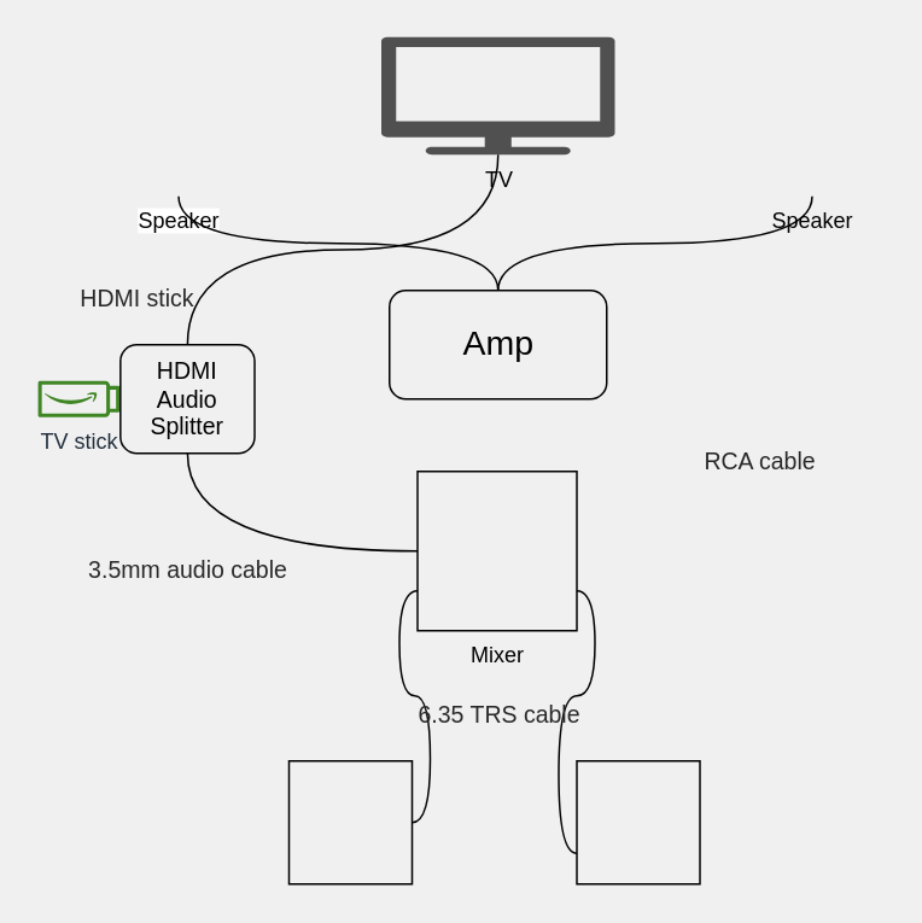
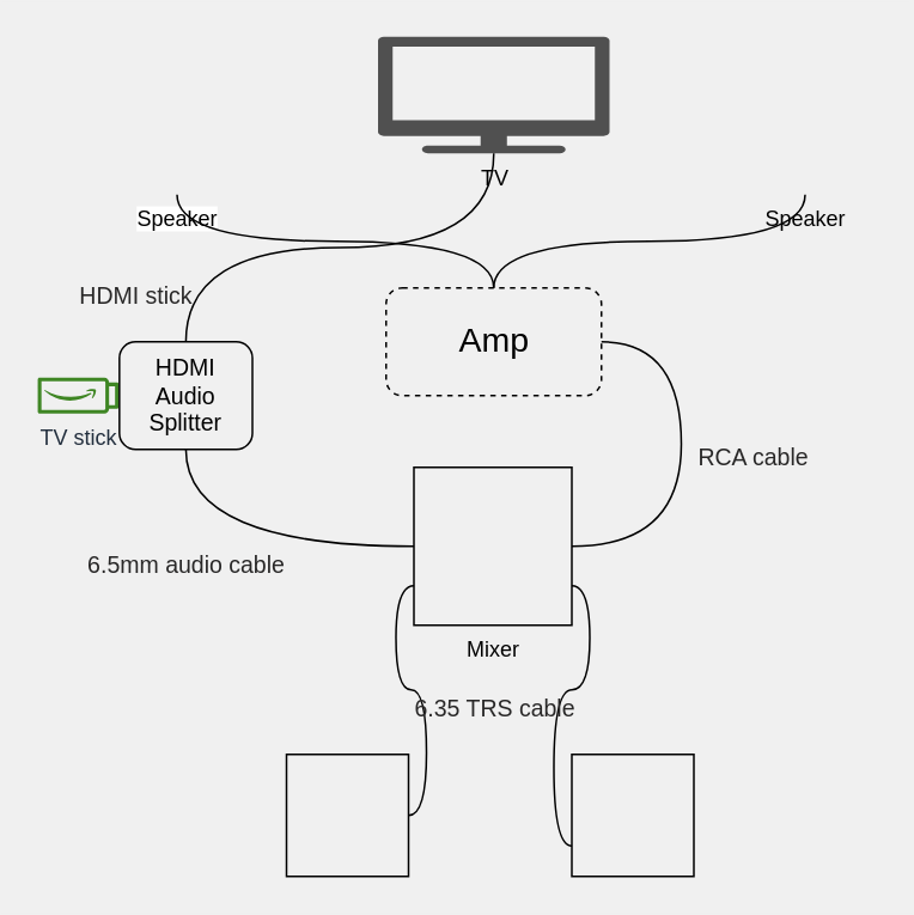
- <mxCell id="6" value="&lt;font style=&quot;font-size: 19px&quot;&gt;Amp&lt;/font&gt;" style="rounded=1;whiteSpace=wrap;html=1;labelBackgroundColor=none;fillColor=none;" parent="1" vertex="1"><mxGeometry x="214.5" y="160" width="120" height="60" as="geometry" /></mxCell>
+ <mxCell id="6" value="&lt;font style=&quot;font-size: 19px&quot;&gt;Amp&lt;/font&gt;" style="rounded=1;whiteSpace=wrap;html=1;labelBackgroundColor=none;fillColor=none;dashed=1;" parent="1" vertex="1"><mxGeometry x="214.5" y="160" width="120" height="60" as="geometry" /></mxCell>
+ <mxCell id="12" value="" style="endArrow=none;html=1;rounded=0;fontSize=19;curved=1;edgeStyle=orthogonalEdgeStyle;entryX=1;entryY=0.5;entryDx=0;entryDy=0;exitX=1;exitY=0.5;exitDx=0;exitDy=0;" parent="1" source="5" target="6" edge="1"><mxGeometry width="50" height="50" relative="1" as="geometry"><mxPoint x="129" y="270" as="sourcePoint" /><mxPoint x="240" y="336" as="targetPoint" /><Array as="points"><mxPoint x="379" y="304" /><mxPoint x="379" y="190" /></Array></mxGeometry></mxCell>
- <mxCell id="15" value="&lt;h2 class=&quot;prod-sub-title&quot; style=&quot;box-sizing: border-box; margin-top: 0px; margin-bottom: 0px; font-weight: 200; line-height: 1.5; color: rgb(41, 40, 40); text-align: left;&quot;&gt;&lt;font style=&quot;font-size: 13px&quot;&gt;3.5mm audio cable&lt;/font&gt;&lt;/h2&gt;" style="text;html=1;resizable=0;autosize=1;align=center;verticalAlign=middle;points=[];fillColor=none;strokeColor=none;rounded=0;fontSize=17;labelBackgroundColor=none;" parent="1" vertex="1"><mxGeometry x="37.94" y="290" width="130" height="40" as="geometry" /></mxCell>
+ <mxCell id="15" value="&lt;h2 class=&quot;prod-sub-title&quot; style=&quot;box-sizing: border-box; margin-top: 0px; margin-bottom: 0px; font-weight: 200; line-height: 1.5; color: rgb(41, 40, 40); text-align: left;&quot;&gt;&lt;font style=&quot;font-size: 13px&quot;&gt;6.5mm audio cable&lt;/font&gt;&lt;/h2&gt;" style="text;html=1;resizable=0;autosize=1;align=center;verticalAlign=middle;points=[];fillColor=none;strokeColor=none;rounded=0;fontSize=17;labelBackgroundColor=none;" parent="1" vertex="1"><mxGeometry x="37.94" y="290" width="130" height="40" as="geometry" /></mxCell>
